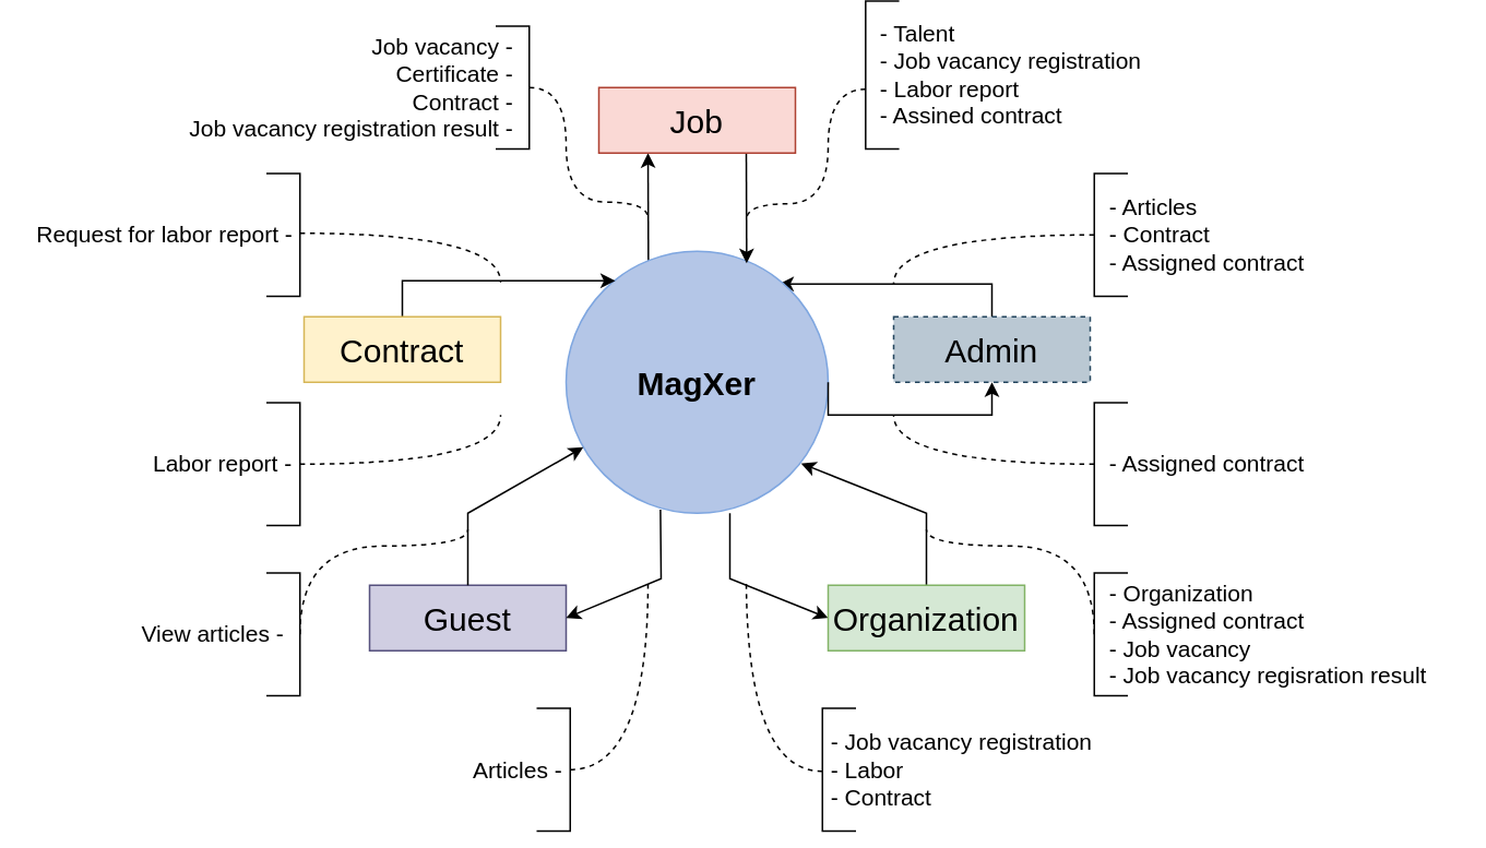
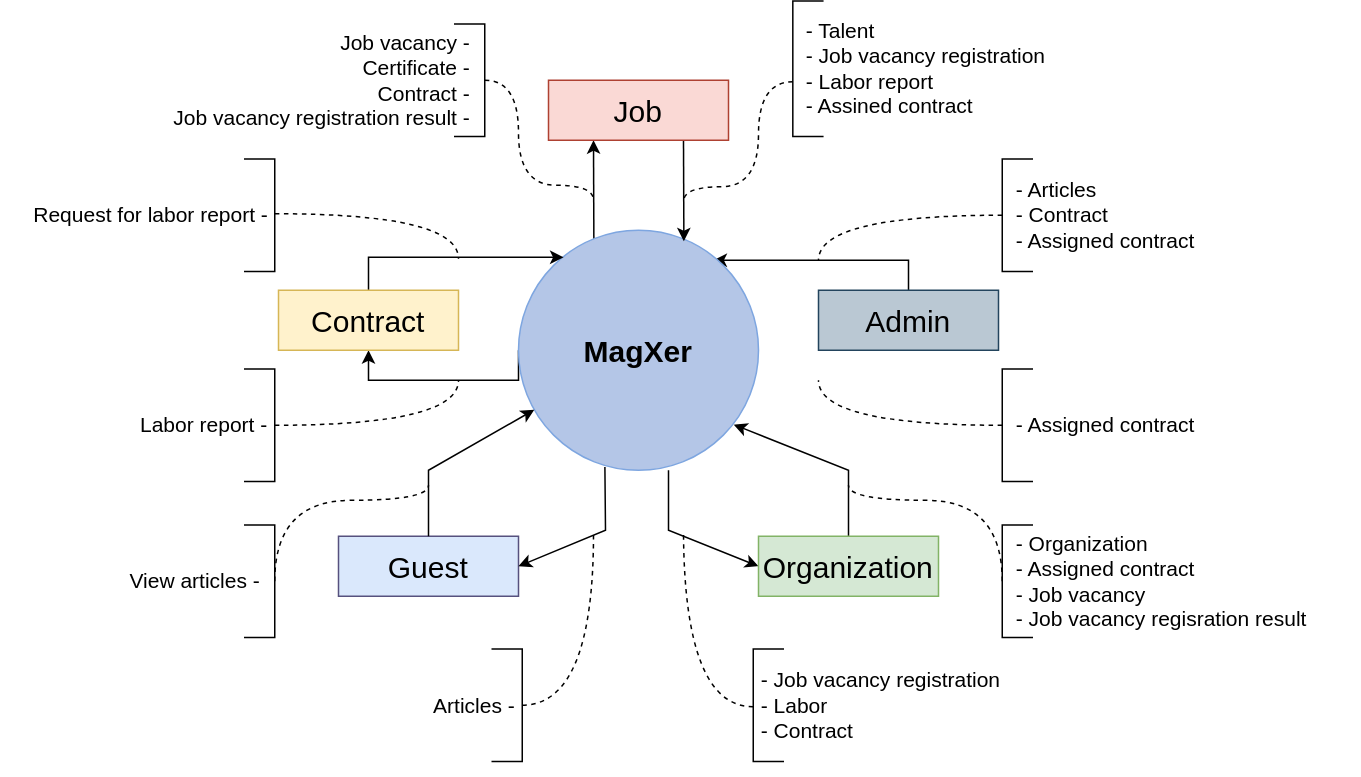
- <mxCell id="10" value="Admin" style="rounded=0;whiteSpace=wrap;html=1;fontSize=20;fillColor=#bac8d3;strokeColor=#23445d;dashed=1;" parent="1" vertex="1"><mxGeometry x="545" y="188" width="120" height="40" as="geometry" /></mxCell>
+ <mxCell id="10" value="Admin" style="rounded=0;whiteSpace=wrap;html=1;fontSize=20;fillColor=#bac8d3;strokeColor=#23445d;" parent="1" vertex="1"><mxGeometry x="545" y="188" width="120" height="40" as="geometry" /></mxCell>
+ <mxCell id="2" style="edgeStyle=orthogonalEdgeStyle;rounded=0;orthogonalLoop=1;jettySize=auto;html=1;exitX=0;exitY=0.5;exitDx=0;exitDy=0;entryX=0.5;entryY=1;entryDx=0;entryDy=0;" parent="1" source="6" target="14" edge="1"><mxGeometry relative="1" as="geometry"><Array as="points"><mxPoint x="345" y="248" /><mxPoint x="245" y="248" /></Array></mxGeometry></mxCell>
- <mxCell id="9" style="edgeStyle=none;rounded=0;orthogonalLoop=1;jettySize=auto;html=1;exitX=0.5;exitY=1;exitDx=0;exitDy=0;entryX=1;entryY=0.5;entryDx=0;entryDy=0;endArrow=none;endFill=0;startArrow=classic;startFill=1;" parent="1" source="10" target="6" edge="1"><mxGeometry relative="1" as="geometry"><mxPoint x="505" y="251" as="targetPoint" /><Array as="points"><mxPoint x="605" y="248" /><mxPoint x="505" y="248" /></Array></mxGeometry></mxCell>
- <mxCell id="15" value="Guest" style="rounded=0;whiteSpace=wrap;html=1;fontSize=20;fillColor=#d0cee2;strokeColor=#56517e;" parent="1" vertex="1"><mxGeometry x="225" y="352" width="120" height="40" as="geometry" /></mxCell>
+ <mxCell id="15" value="Guest" style="rounded=0;whiteSpace=wrap;html=1;fontSize=20;fillColor=#dae8fc;strokeColor=#56517e;" parent="1" vertex="1"><mxGeometry x="225" y="352" width="120" height="40" as="geometry" /></mxCell>
